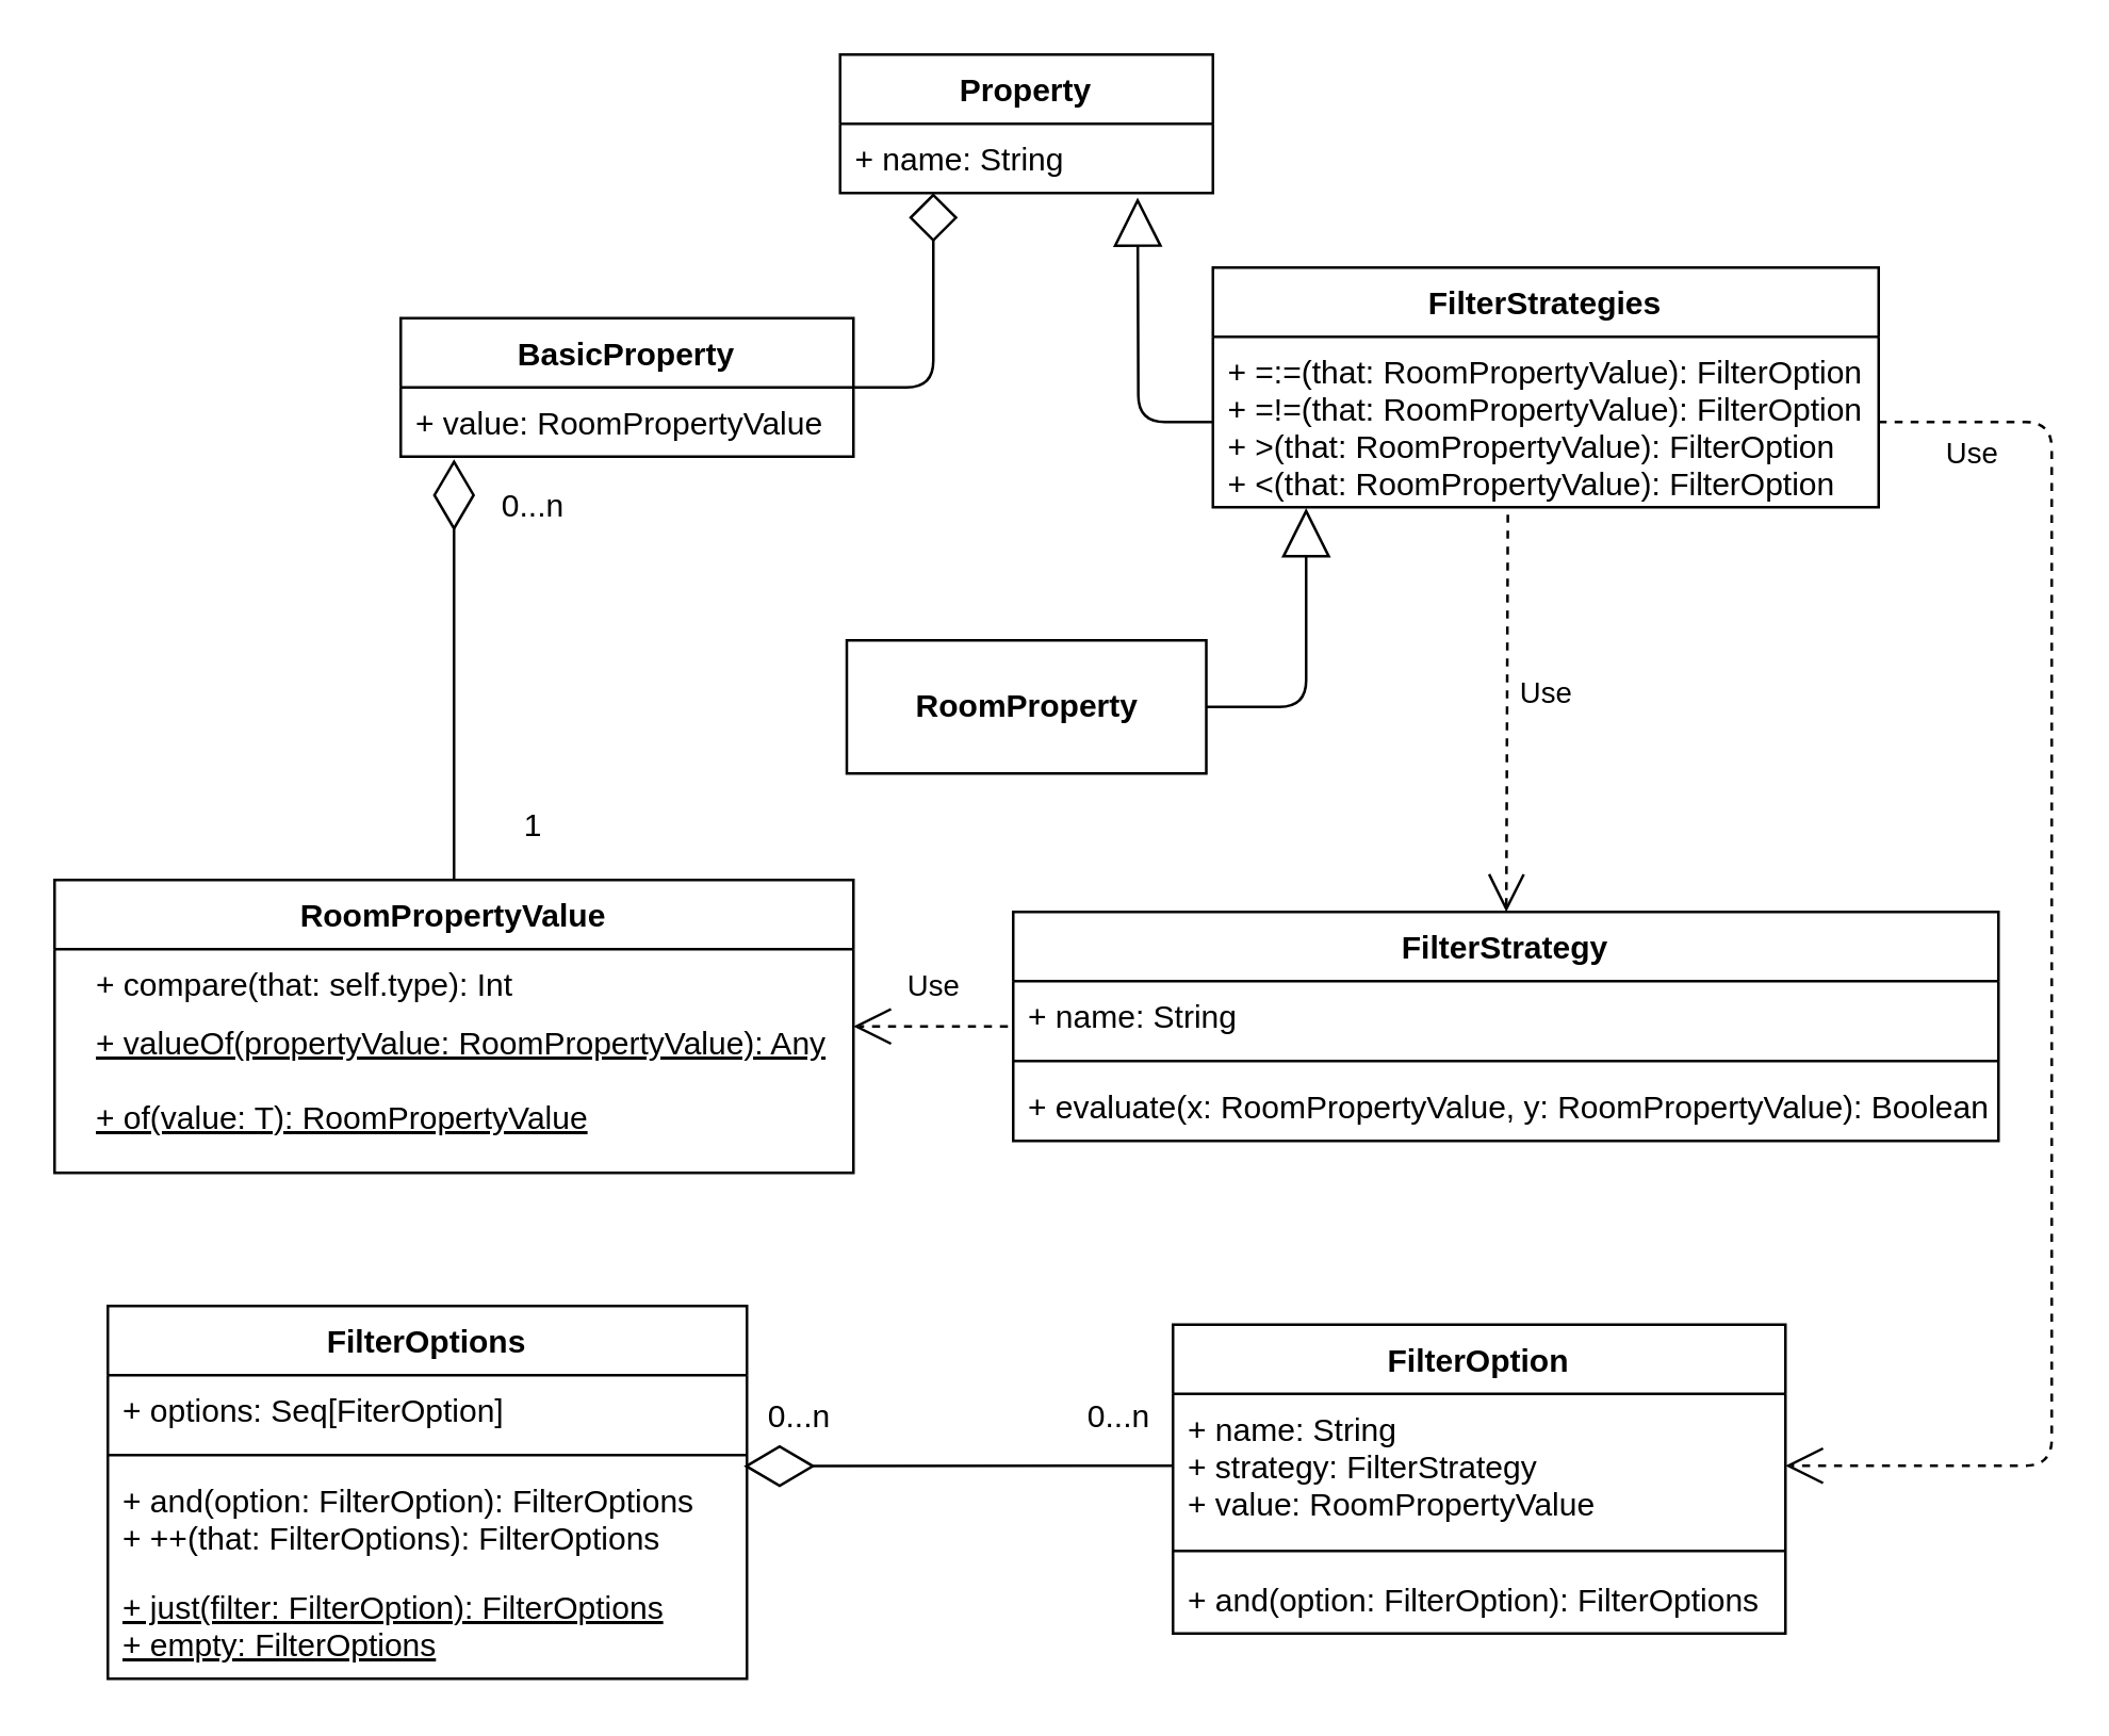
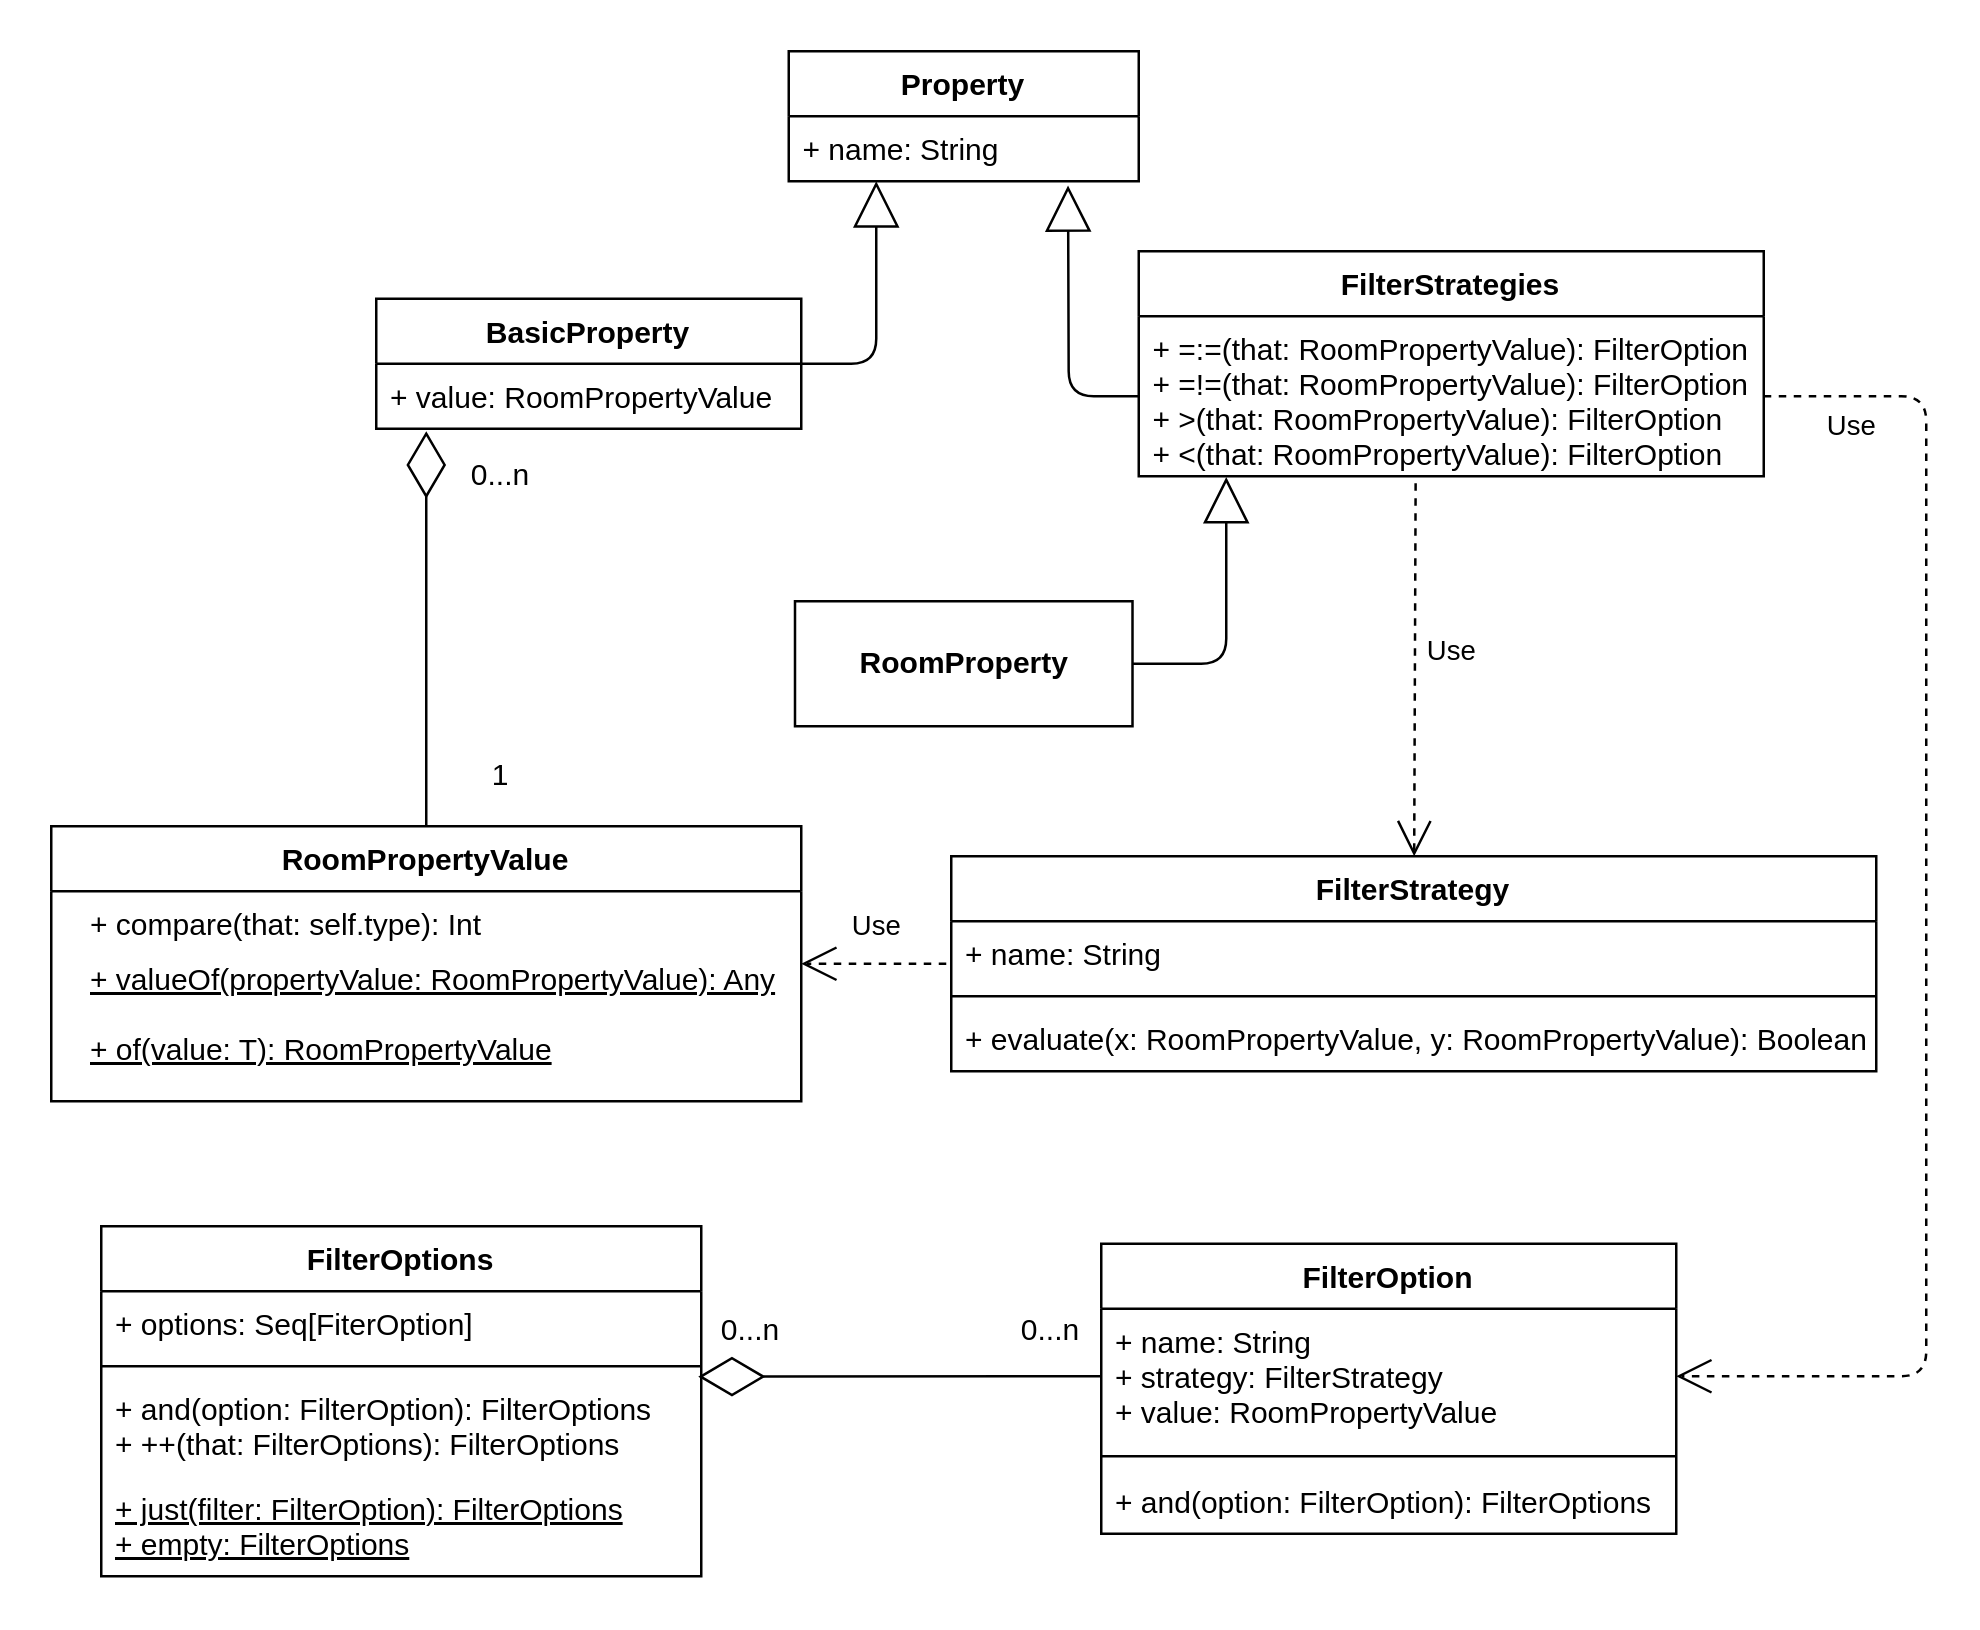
- <mxCell id="28" value="" style="endArrow=diamond;endSize=16;endFill=0;html=1;exitX=1;exitY=0.5;exitDx=0;exitDy=0;entryX=0.25;entryY=1;entryDx=0;entryDy=0;" parent="1" source="4" target="7" edge="1"><mxGeometry x="-0.391" y="48" width="160" relative="1" as="geometry"><mxPoint x="190" y="70" as="sourcePoint" /><mxPoint x="350" y="70" as="targetPoint" /><Array as="points"><mxPoint x="350" y="145" /></Array><mxPoint y="-1" as="offset" /></mxGeometry></mxCell>
+ <mxCell id="28" value="" style="endArrow=block;endSize=16;endFill=0;html=1;exitX=1;exitY=0.5;exitDx=0;exitDy=0;entryX=0.25;entryY=1;entryDx=0;entryDy=0;" parent="1" source="4" target="7" edge="1"><mxGeometry x="-0.391" y="48" width="160" relative="1" as="geometry"><mxPoint x="190" y="70" as="sourcePoint" /><mxPoint x="350" y="70" as="targetPoint" /><Array as="points"><mxPoint x="350" y="145" /></Array><mxPoint y="-1" as="offset" /></mxGeometry></mxCell>
